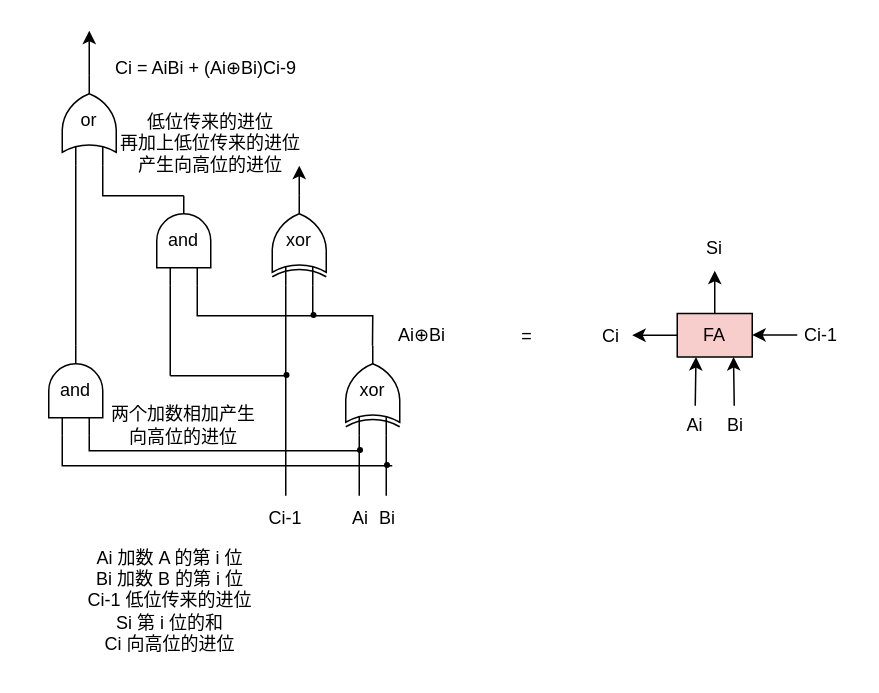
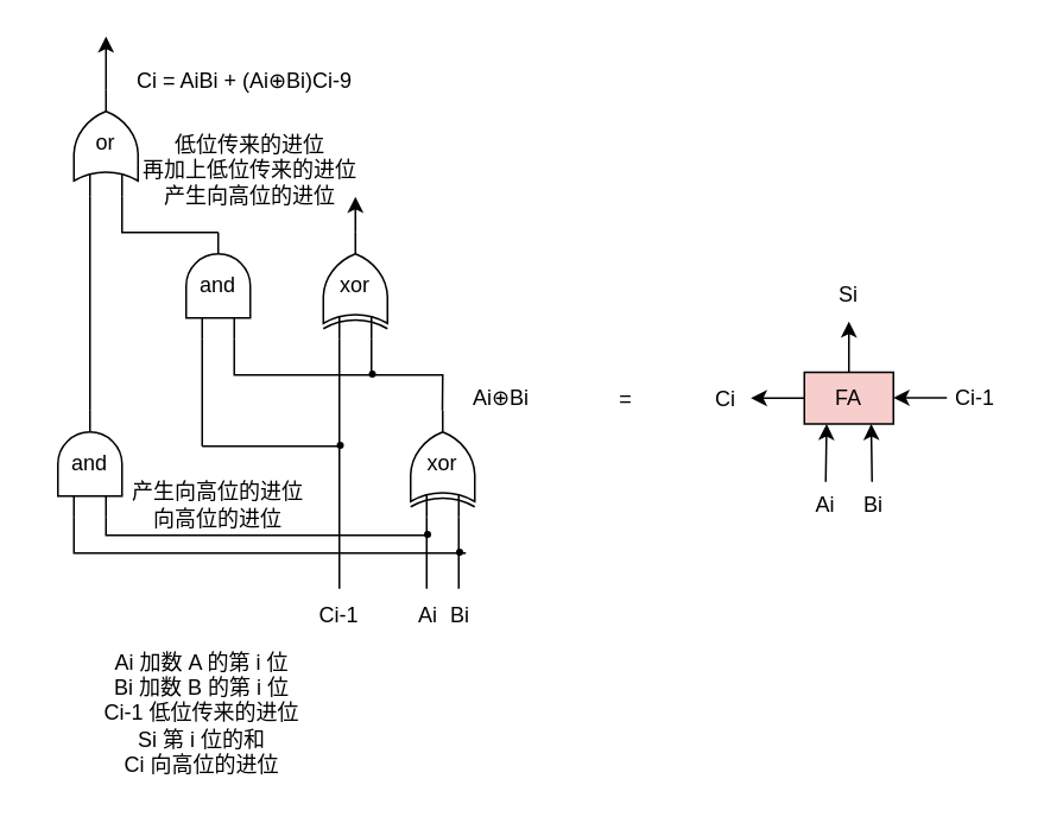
- <mxCell id="40" value="两个加数相加产生&lt;br&gt;向高位的进位" style="text;html=1;strokeColor=none;fillColor=none;align=center;verticalAlign=middle;whiteSpace=wrap;rounded=0;" vertex="1" parent="1"><mxGeometry x="67" y="268" width="110" height="30" as="geometry" /></mxCell>
+ <mxCell id="40" value="产生向高位的进位&lt;br&gt;向高位的进位" style="text;html=1;strokeColor=none;fillColor=none;align=center;verticalAlign=middle;whiteSpace=wrap;rounded=0;" vertex="1" parent="1"><mxGeometry x="67" y="268" width="110" height="30" as="geometry" /></mxCell>
